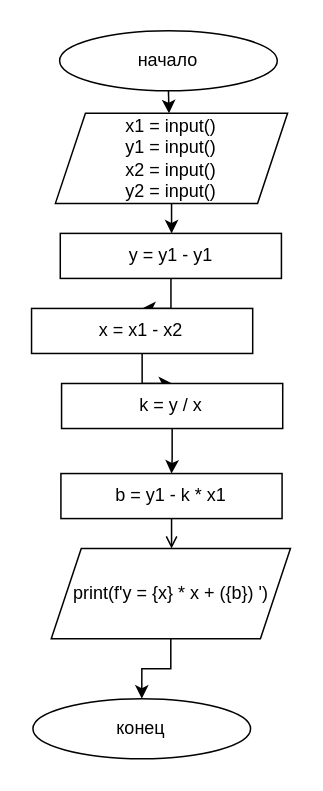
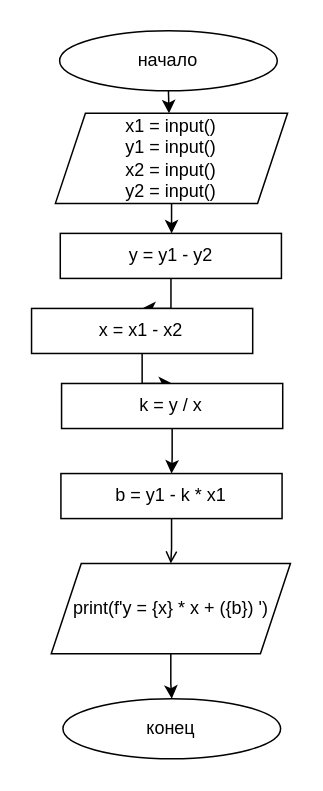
- <mxCell id="3" value="y = y1 - y1" style="rounded=0;whiteSpace=wrap;html=1;" parent="1" vertex="1"><mxGeometry x="39.56" y="155" width="147.34" height="30" as="geometry" /></mxCell>
+ <mxCell id="3" value="y = y1 - y2" style="rounded=0;whiteSpace=wrap;html=1;" parent="1" vertex="1"><mxGeometry x="39.56" y="155" width="147.34" height="30" as="geometry" /></mxCell>
- <mxCell id="9" value="print(f'y = {x} * x + ({b}) ')" style="shape=parallelogram;perimeter=parallelogramPerimeter;whiteSpace=wrap;html=1;fixedSize=1;" parent="1" vertex="1"><mxGeometry x="33.54" y="365" width="159.37" height="60" as="geometry" /></mxCell>
+ <mxCell id="9" value="print(f'y = {x} * x + ({b}) ')" style="shape=parallelogram;perimeter=parallelogramPerimeter;whiteSpace=wrap;html=1;fixedSize=1;" parent="1" vertex="1"><mxGeometry x="33.54" y="375" width="159.37" height="60" as="geometry" /></mxCell>
- <mxCell id="10" value="конец" style="ellipse;whiteSpace=wrap;html=1;" parent="1" vertex="1"><mxGeometry x="21.35" y="465" width="145" height="40" as="geometry" /></mxCell>
+ <mxCell id="10" value="конец" style="ellipse;whiteSpace=wrap;html=1;" parent="1" vertex="1"><mxGeometry x="41.35" y="465" width="145" height="40" as="geometry" /></mxCell>
